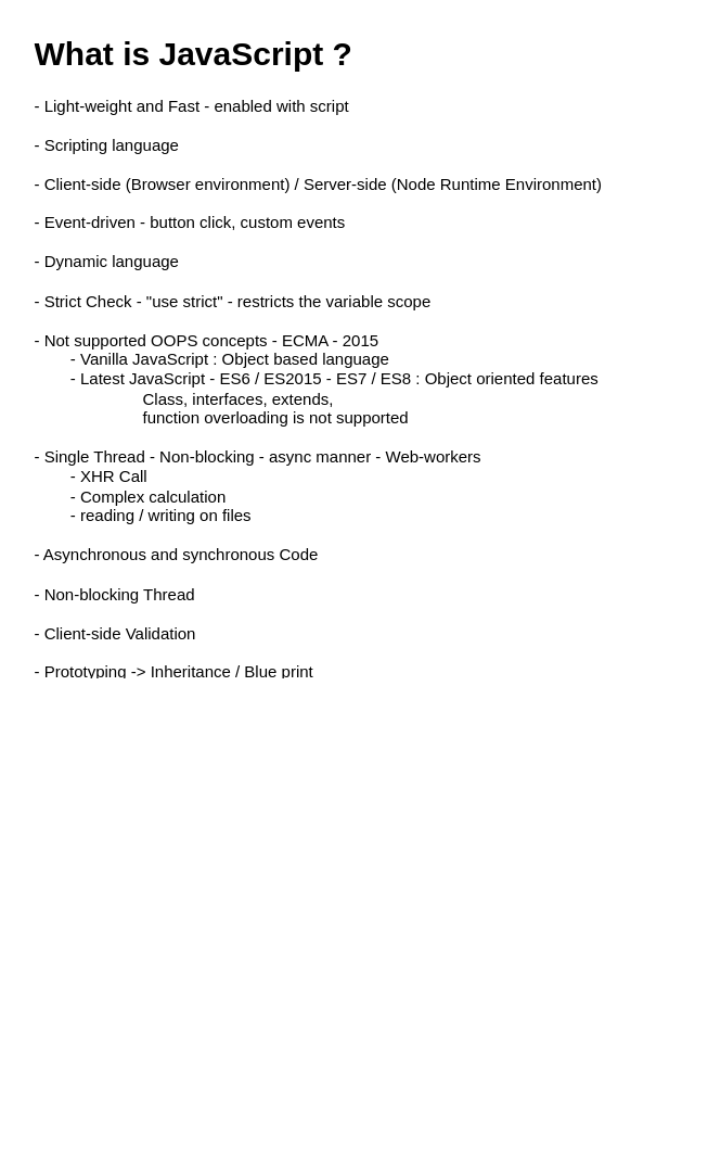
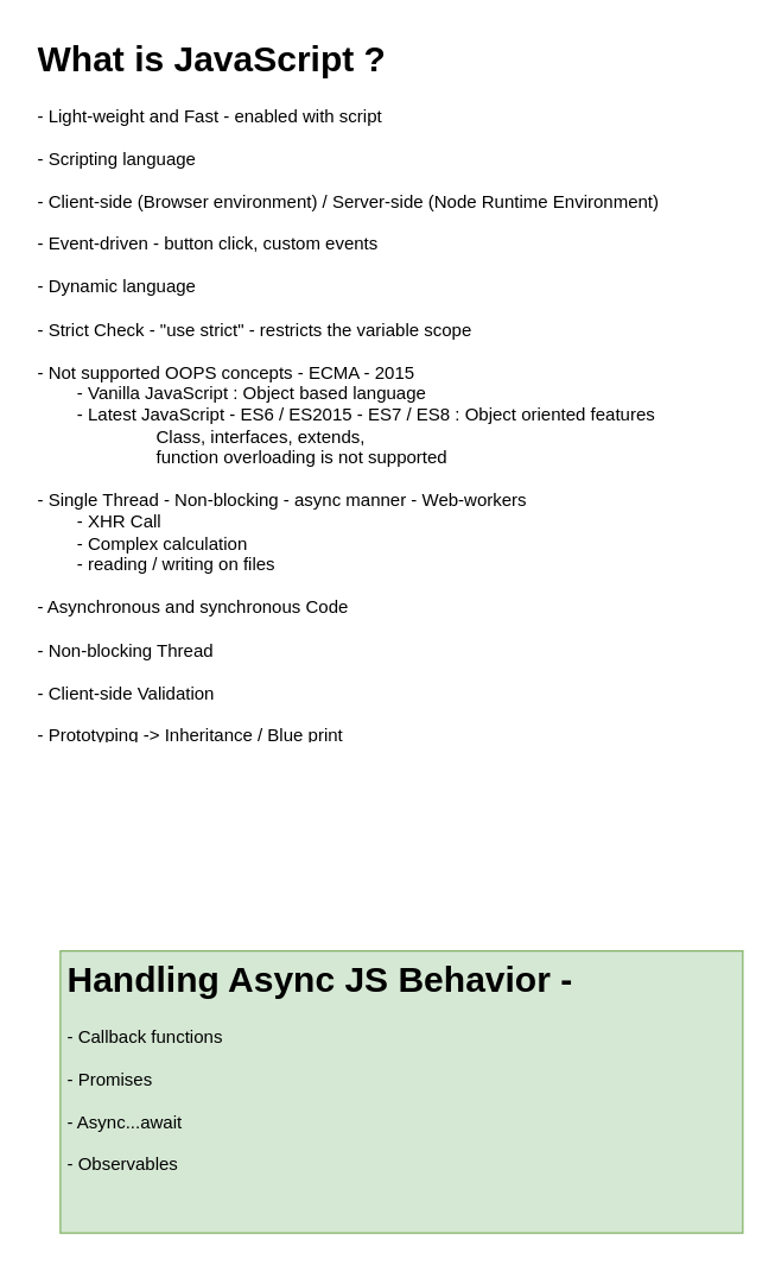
+ <mxCell id="3" value="&lt;h1&gt;Handling Async JS Behavior -&lt;/h1&gt;&lt;div&gt;- Callback functions&lt;/div&gt;&lt;div&gt;&lt;br&gt;&lt;/div&gt;&lt;div&gt;- Promises&lt;/div&gt;&lt;div&gt;&lt;br&gt;&lt;/div&gt;&lt;div&gt;- Async...await&lt;/div&gt;&lt;div&gt;&lt;br&gt;&lt;/div&gt;&lt;div&gt;- Observables&lt;/div&gt;" style="text;html=1;strokeColor=#82b366;fillColor=#d5e8d4;spacing=5;spacingTop=-20;whiteSpace=wrap;overflow=hidden;rounded=0;sketch=0;" vertex="1" parent="1"><mxGeometry x="40" y="640" width="460" height="190" as="geometry" /></mxCell>
